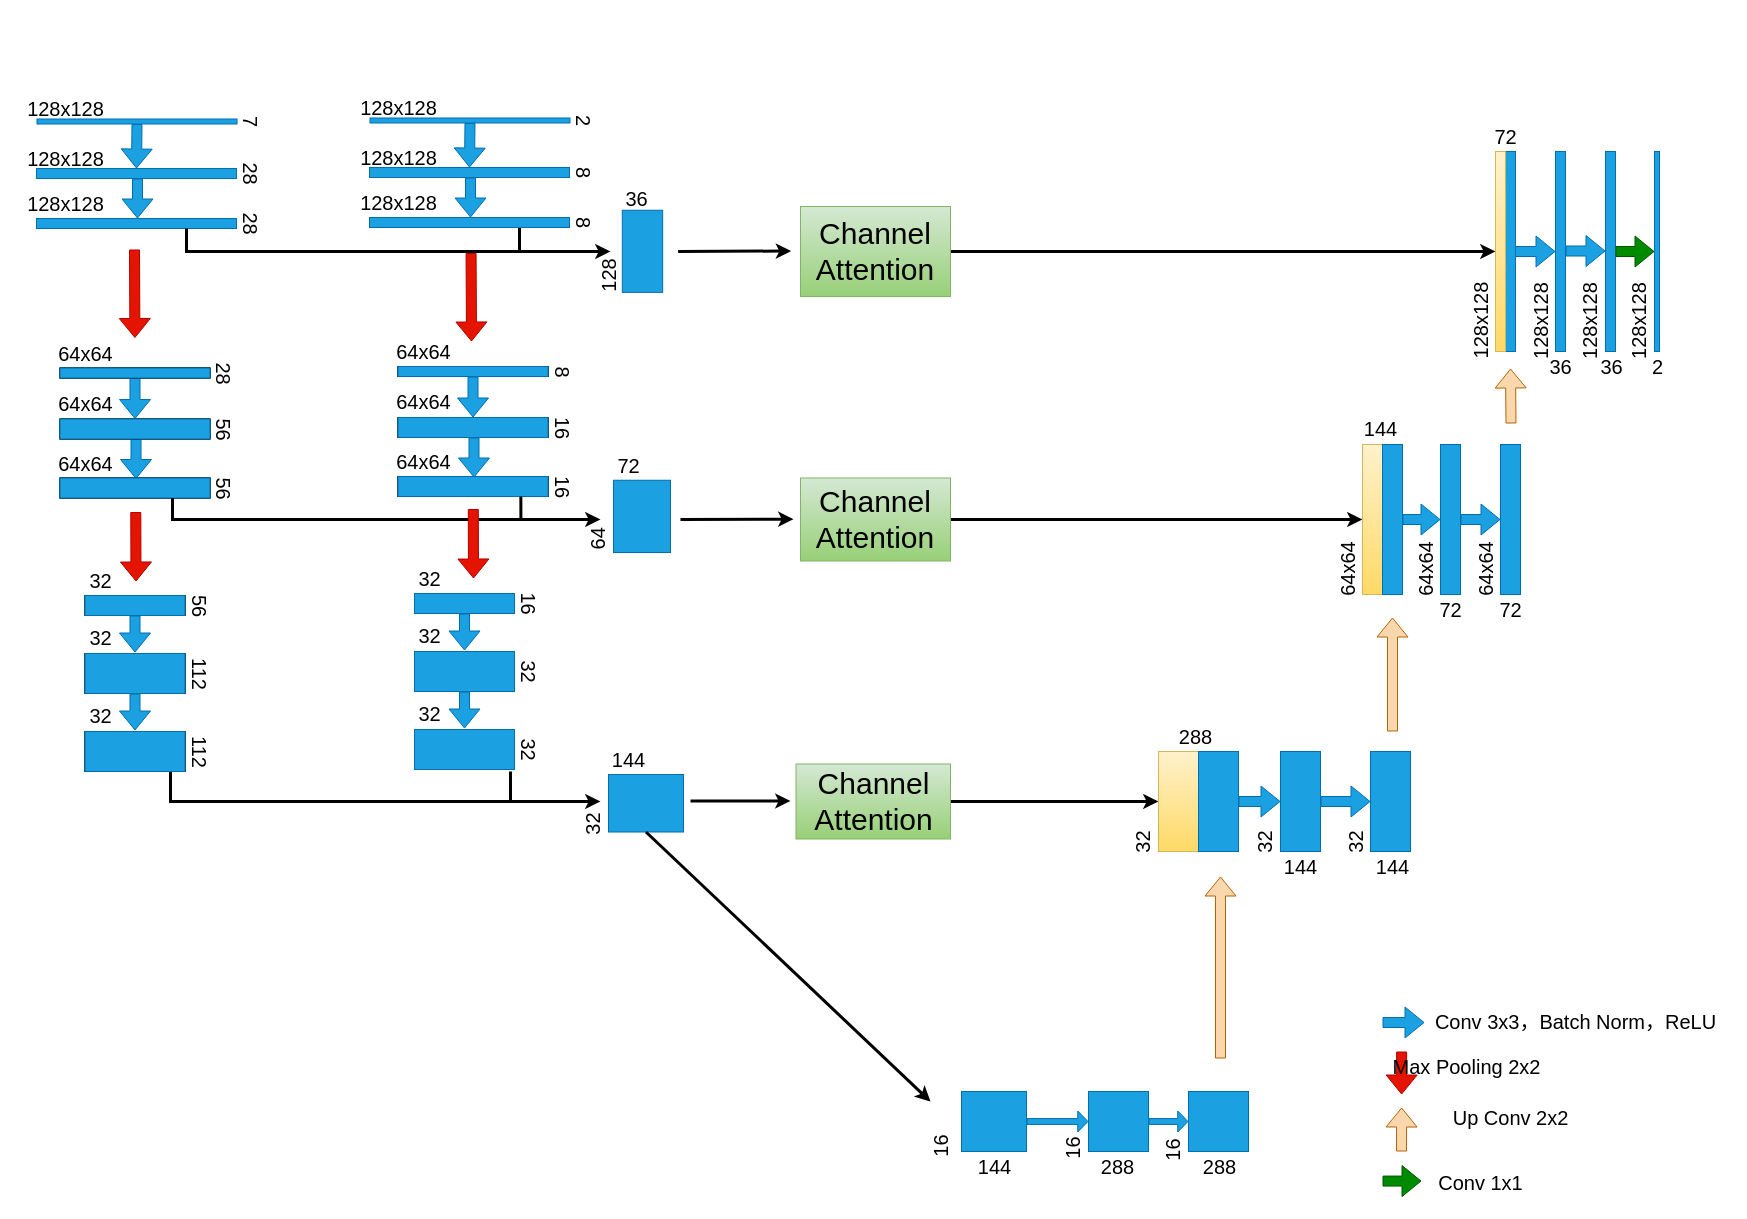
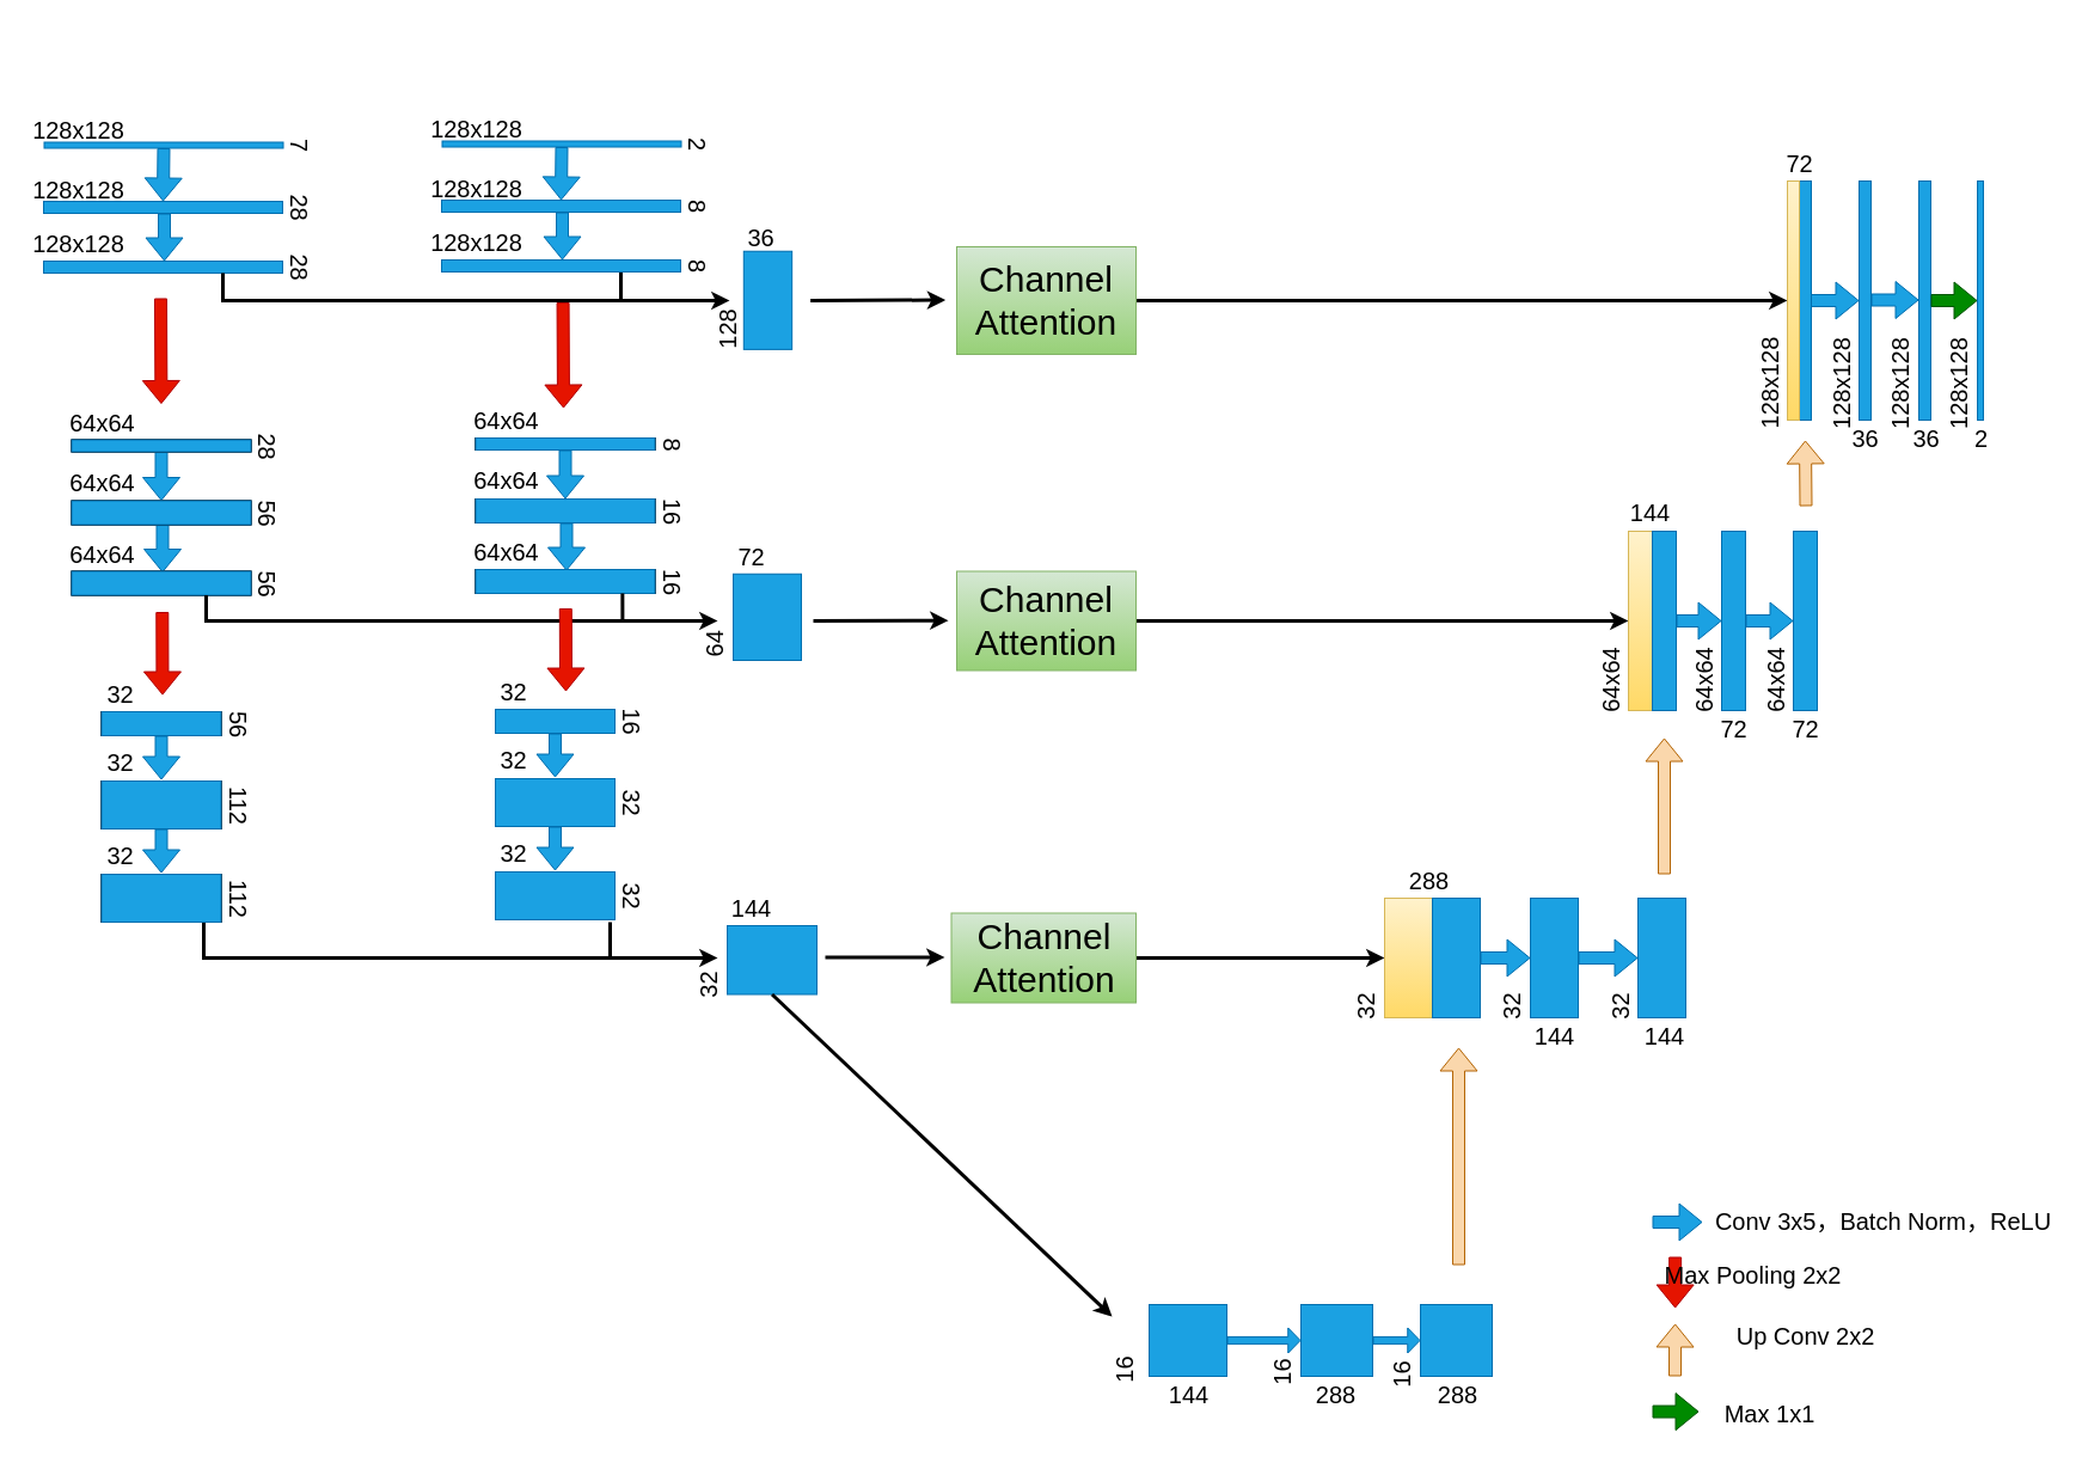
- <mxCell id="26" value="Conv 3x3，Batch Norm，ReLU" style="text;html=1;align=center;verticalAlign=middle;resizable=0;points=[];autosize=1;strokeColor=none;fillColor=none;fontSize=20;fontColor=#000000;" parent="1" vertex="1"><mxGeometry x="1425" y="1006" width="300" height="30" as="geometry" /></mxCell>
+ <mxCell id="26" value="Conv 3x5，Batch Norm，ReLU" style="text;html=1;align=center;verticalAlign=middle;resizable=0;points=[];autosize=1;strokeColor=none;fillColor=none;fontSize=20;fontColor=#000000;" parent="1" vertex="1"><mxGeometry x="1425" y="1006" width="300" height="30" as="geometry" /></mxCell>
- <mxCell id="32" value="Conv 1x1" style="text;html=1;align=center;verticalAlign=middle;resizable=0;points=[];autosize=1;strokeColor=none;fillColor=none;fontSize=20;fontColor=#000000;" parent="1" vertex="1"><mxGeometry x="1429.5" y="1167" width="100" height="30" as="geometry" /></mxCell>
+ <mxCell id="32" value="Max 1x1" style="text;html=1;align=center;verticalAlign=middle;resizable=0;points=[];autosize=1;strokeColor=none;fillColor=none;fontSize=20;fontColor=#000000;" parent="1" vertex="1"><mxGeometry x="1429.5" y="1167" width="100" height="30" as="geometry" /></mxCell>
